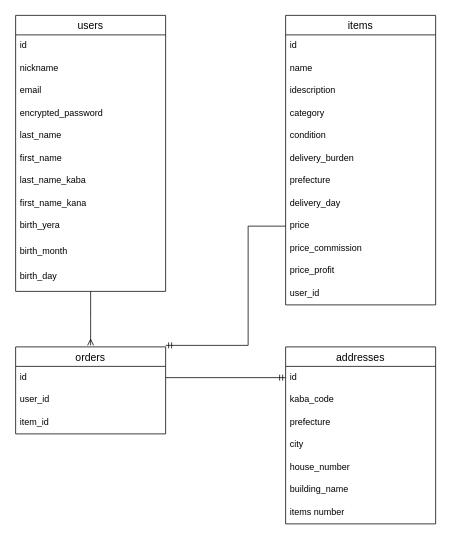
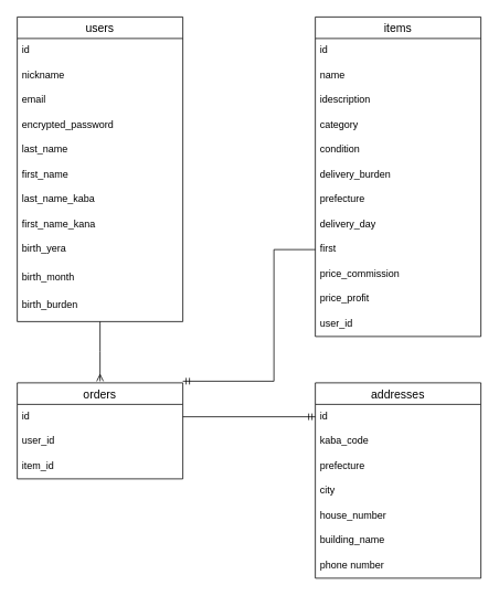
- <mxCell id="24" value="price" style="text;strokeColor=none;fillColor=none;spacingLeft=4;spacingRight=4;overflow=hidden;rotatable=0;points=[[0,0.5],[1,0.5]];portConstraint=eastwest;fontSize=12;" parent="15" vertex="1"><mxGeometry y="266" width="200" height="30" as="geometry" /></mxCell>
+ <mxCell id="24" value="first" style="text;strokeColor=none;fillColor=none;spacingLeft=4;spacingRight=4;overflow=hidden;rotatable=0;points=[[0,0.5],[1,0.5]];portConstraint=eastwest;fontSize=12;" parent="15" vertex="1"><mxGeometry y="266" width="200" height="30" as="geometry" /></mxCell>
- <mxCell id="14" value="birth_day" style="text;strokeColor=none;fillColor=none;spacingLeft=4;spacingRight=4;overflow=hidden;rotatable=0;points=[[0,0.5],[1,0.5]];portConstraint=eastwest;fontSize=12;" parent="3" vertex="1"><mxGeometry y="334" width="200" height="34" as="geometry" /></mxCell>
+ <mxCell id="14" value="birth_burden" style="text;strokeColor=none;fillColor=none;spacingLeft=4;spacingRight=4;overflow=hidden;rotatable=0;points=[[0,0.5],[1,0.5]];portConstraint=eastwest;fontSize=12;" parent="3" vertex="1"><mxGeometry y="334" width="200" height="34" as="geometry" /></mxCell>
- <mxCell id="39" value="items number" style="text;strokeColor=none;fillColor=none;spacingLeft=4;spacingRight=4;overflow=hidden;rotatable=0;points=[[0,0.5],[1,0.5]];portConstraint=eastwest;fontSize=12;" parent="32" vertex="1"><mxGeometry y="206" width="200" height="30" as="geometry" /></mxCell>
+ <mxCell id="39" value="phone number" style="text;strokeColor=none;fillColor=none;spacingLeft=4;spacingRight=4;overflow=hidden;rotatable=0;points=[[0,0.5],[1,0.5]];portConstraint=eastwest;fontSize=12;" parent="32" vertex="1"><mxGeometry y="206" width="200" height="30" as="geometry" /></mxCell>
